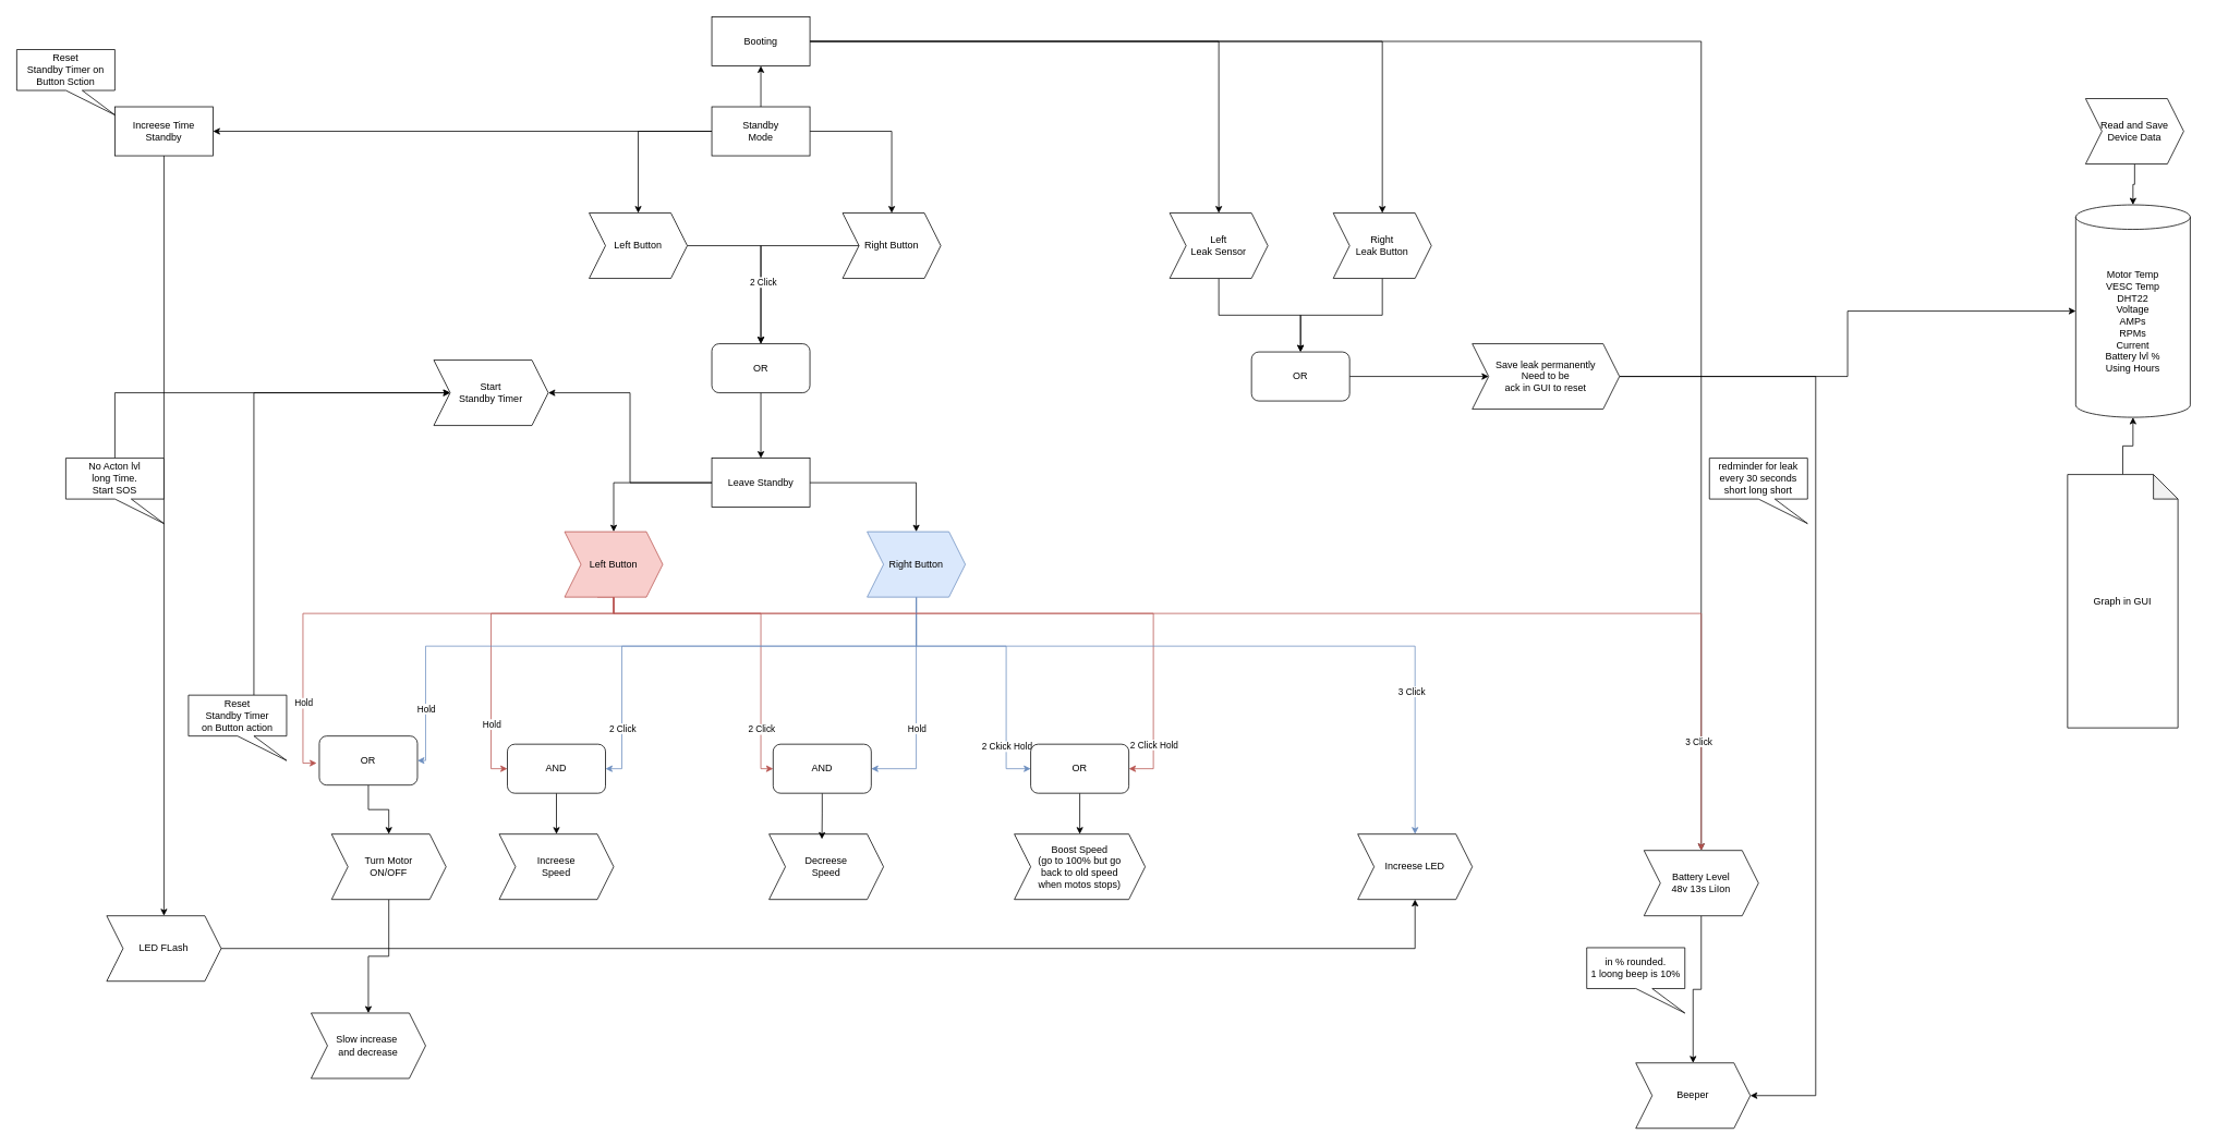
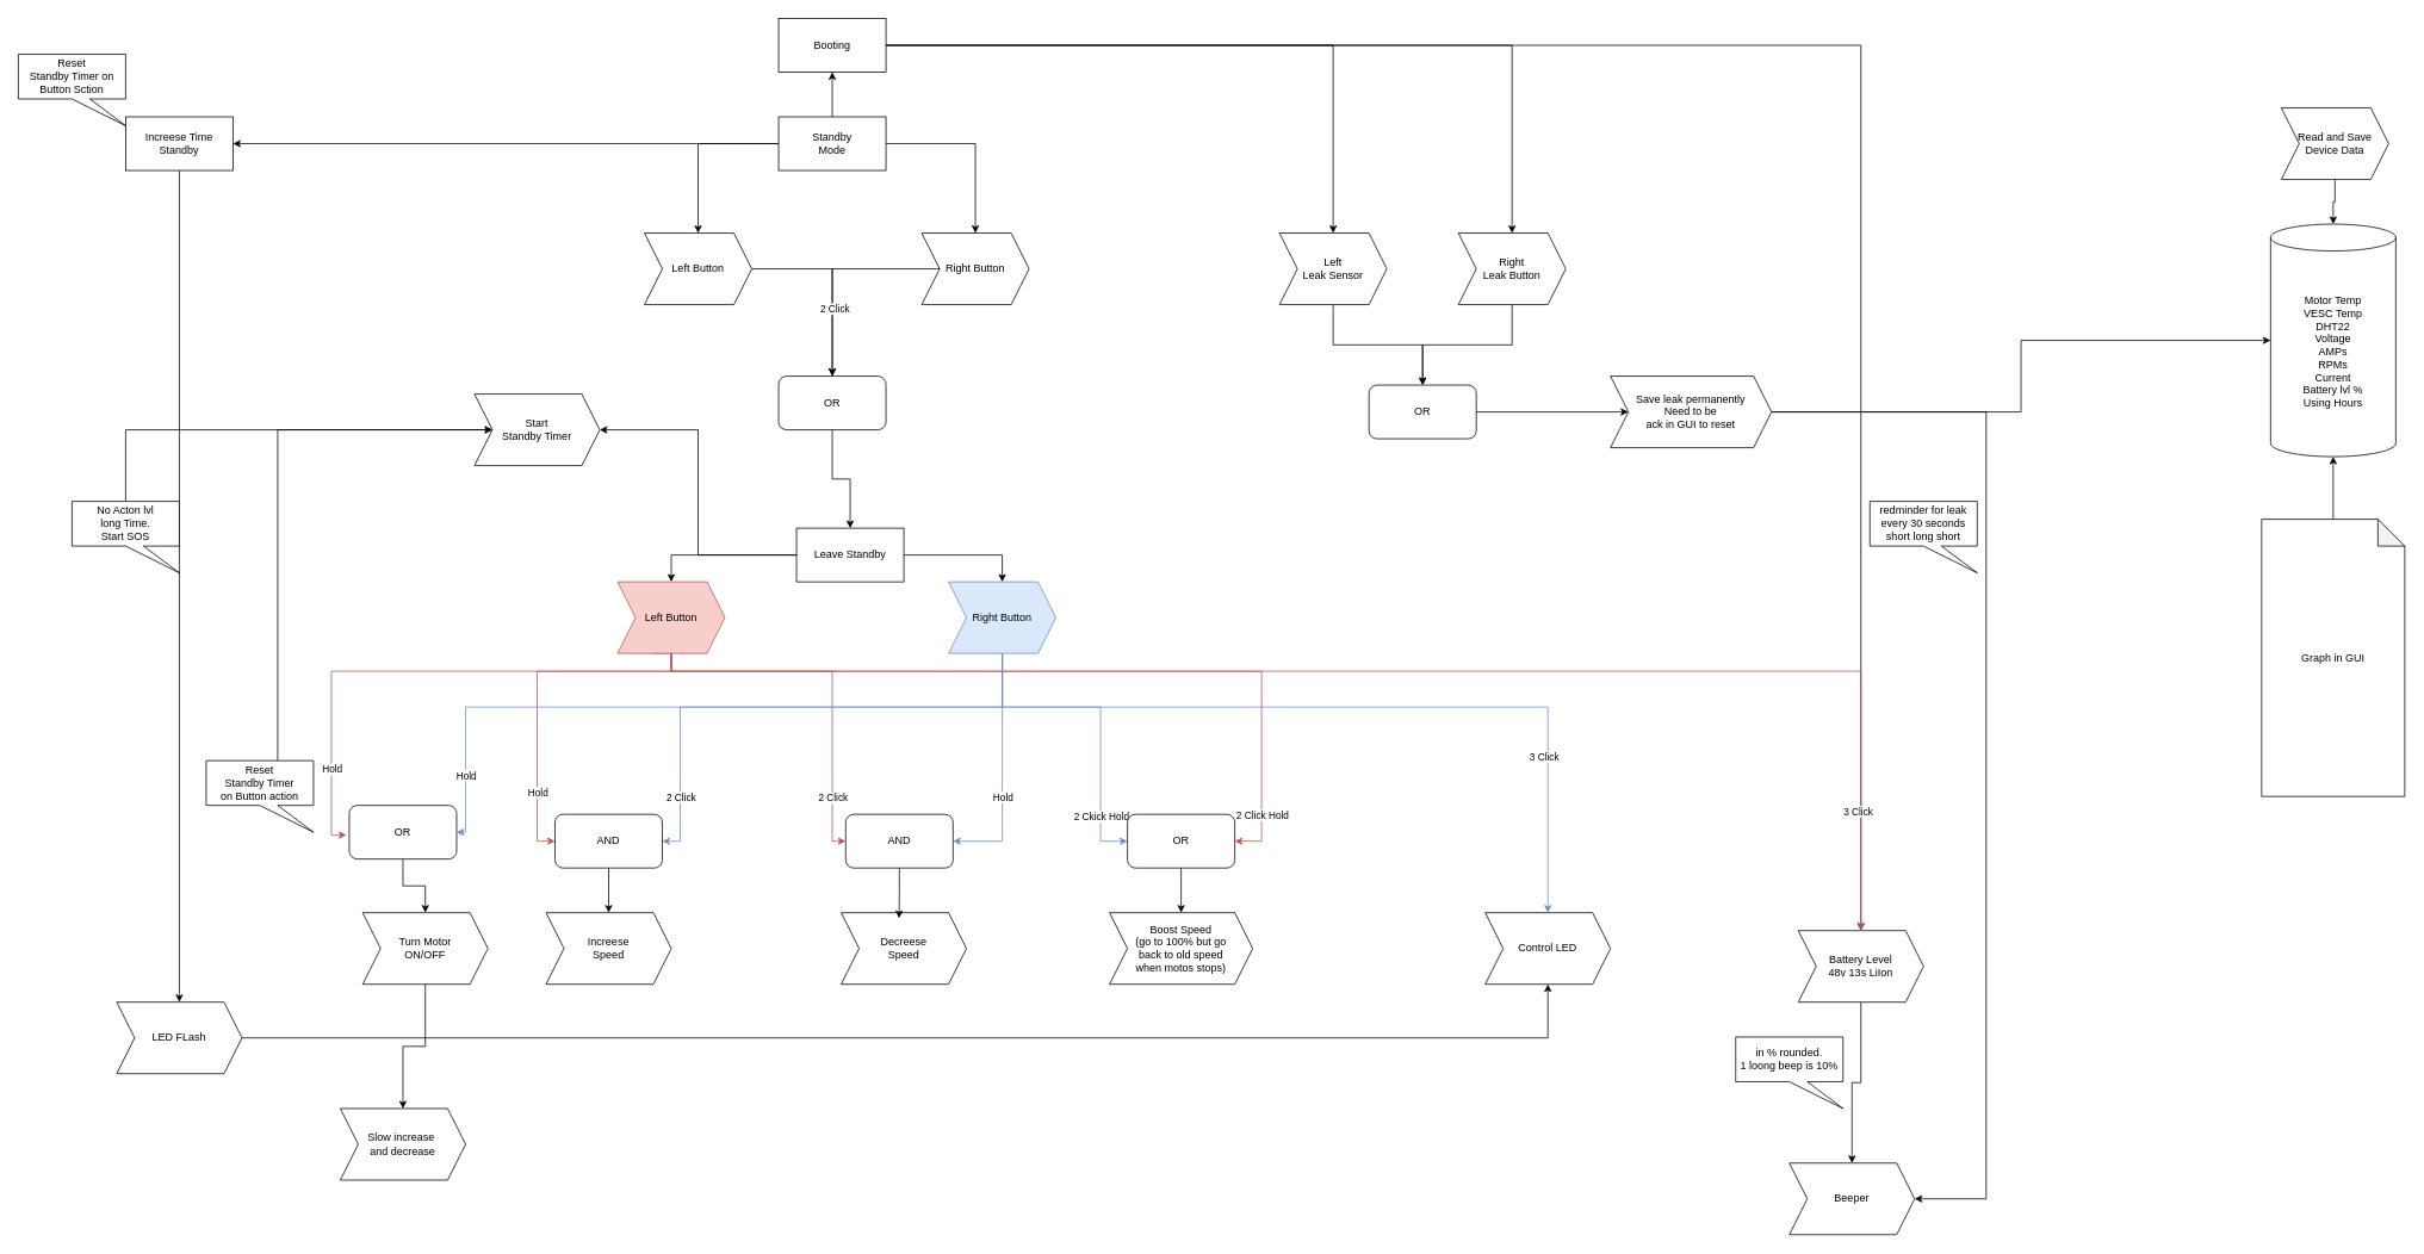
- <mxCell id="29" value="Leave Standby" style="rounded=0;whiteSpace=wrap;html=1;" parent="1" vertex="1"><mxGeometry x="870" y="560" width="120" height="60" as="geometry" /></mxCell>
+ <mxCell id="29" value="Leave Standby" style="rounded=0;whiteSpace=wrap;html=1;" parent="1" vertex="1"><mxGeometry x="890" y="590" width="120" height="60" as="geometry" /></mxCell>
- <mxCell id="85" value="Graph in GUI" style="shape=note;whiteSpace=wrap;html=1;backgroundOutline=1;darkOpacity=0.05;" parent="1" vertex="1"><mxGeometry x="2528" y="580" width="135" height="310" as="geometry" /></mxCell>
+ <mxCell id="85" value="Graph in GUI" style="shape=note;whiteSpace=wrap;html=1;backgroundOutline=1;darkOpacity=0.05;" parent="1" vertex="1"><mxGeometry x="2528" y="580" width="160" height="310" as="geometry" /></mxCell>
- <mxCell id="16" value="Increese LED" style="shape=step;perimeter=stepPerimeter;whiteSpace=wrap;html=1;fixedSize=1;movable=1;resizable=1;rotatable=1;deletable=1;editable=1;locked=0;connectable=1;" parent="1" vertex="1"><mxGeometry x="1660" y="1020" width="140" height="80" as="geometry" /></mxCell>
+ <mxCell id="16" value="Control LED" style="shape=step;perimeter=stepPerimeter;whiteSpace=wrap;html=1;fixedSize=1;movable=1;resizable=1;rotatable=1;deletable=1;editable=1;locked=0;connectable=1;" parent="1" vertex="1"><mxGeometry x="1660" y="1020" width="140" height="80" as="geometry" /></mxCell>
